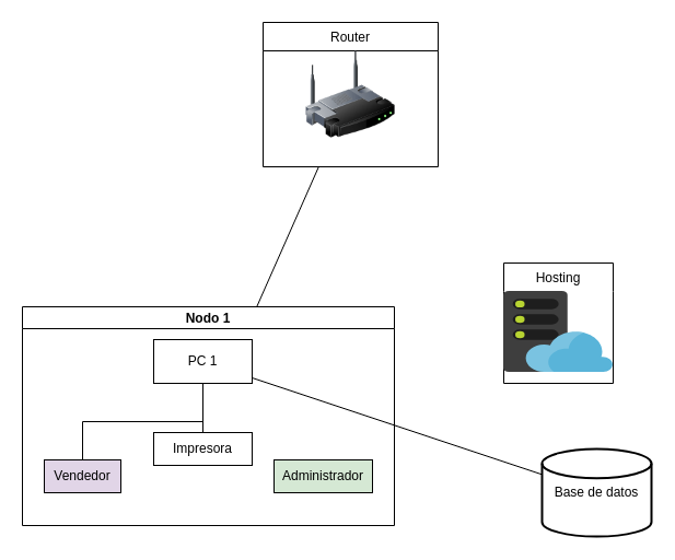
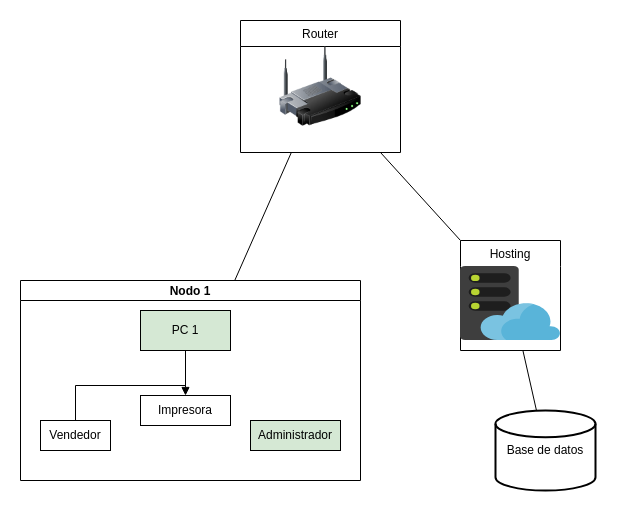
+ <mxCell id="14" value="" style="endArrow=none;html=1;rounded=0;strokeColor=default;align=center;verticalAlign=middle;fontFamily=Helvetica;fontSize=11;fontColor=default;labelBackgroundColor=default;" edge="1" parent="1" source="15" target="2"><mxGeometry relative="1" as="geometry"><mxPoint x="289" y="300" as="sourcePoint" /><mxPoint x="432" y="120" as="targetPoint" /></mxGeometry></mxCell>
- <mxCell id="8" value="PC 1" style="whiteSpace=wrap;html=1;align=center;treeFolding=1;treeMoving=1;newEdgeStyle={&quot;edgeStyle&quot;:&quot;elbowEdgeStyle&quot;,&quot;startArrow&quot;:&quot;none&quot;,&quot;endArrow&quot;:&quot;none&quot;};" vertex="1" parent="6"><mxGeometry x="120" y="30" width="90" height="40" as="geometry" /></mxCell>
+ <mxCell id="8" value="PC 1" style="whiteSpace=wrap;html=1;align=center;treeFolding=1;treeMoving=1;newEdgeStyle={&quot;edgeStyle&quot;:&quot;elbowEdgeStyle&quot;,&quot;startArrow&quot;:&quot;none&quot;,&quot;endArrow&quot;:&quot;none&quot;};fillColor=#d5e8d4;" vertex="1" parent="6"><mxGeometry x="120" y="30" width="90" height="40" as="geometry" /></mxCell>
- <mxCell id="12" value="" style="edgeStyle=elbowEdgeStyle;elbow=vertical;sourcePerimeterSpacing=0;targetPerimeterSpacing=0;startArrow=none;endArrow=none;rounded=0;curved=0;exitX=0.5;exitY=1;exitDx=0;exitDy=0;" edge="1" parent="6" source="8" target="11"><mxGeometry relative="1" as="geometry"><mxPoint x="260" y="70" as="sourcePoint" /><mxPoint x="290" y="150" as="targetPoint" /></mxGeometry></mxCell>
+ <mxCell id="12" value="" style="edgeStyle=elbowEdgeStyle;elbow=vertical;sourcePerimeterSpacing=0;targetPerimeterSpacing=0;startArrow=none;endArrow=block;rounded=0;curved=0;exitX=0.5;exitY=1;exitDx=0;exitDy=0;" edge="1" parent="6" source="8" target="11"><mxGeometry relative="1" as="geometry"><mxPoint x="260" y="70" as="sourcePoint" /><mxPoint x="290" y="150" as="targetPoint" /></mxGeometry></mxCell>
- <mxCell id="13" value="" style="endArrow=none;html=1;rounded=0;strokeColor=default;align=center;verticalAlign=middle;fontFamily=Helvetica;fontSize=11;fontColor=default;labelBackgroundColor=default;" edge="1" parent="1" source="5" target="8"><mxGeometry relative="1" as="geometry"><mxPoint x="279" y="290" as="sourcePoint" /><mxPoint x="422" y="110" as="targetPoint" /></mxGeometry></mxCell>
+ <mxCell id="13" value="" style="endArrow=none;html=1;rounded=0;strokeColor=default;align=center;verticalAlign=middle;fontFamily=Helvetica;fontSize=11;fontColor=default;labelBackgroundColor=default;" edge="1" parent="1" source="5" target="15"><mxGeometry relative="1" as="geometry"><mxPoint x="279" y="290" as="sourcePoint" /><mxPoint x="422" y="110" as="targetPoint" /></mxGeometry></mxCell>
- <mxCell id="9" value="Vendedor" style="whiteSpace=wrap;html=1;align=center;verticalAlign=middle;treeFolding=1;treeMoving=1;newEdgeStyle={&quot;edgeStyle&quot;:&quot;elbowEdgeStyle&quot;,&quot;startArrow&quot;:&quot;none&quot;,&quot;endArrow&quot;:&quot;none&quot;};fillColor=#e1d5e7;" vertex="1" parent="6"><mxGeometry x="20" y="140" width="70" height="30" as="geometry" /></mxCell>
+ <mxCell id="9" value="Vendedor" style="whiteSpace=wrap;html=1;align=center;verticalAlign=middle;treeFolding=1;treeMoving=1;newEdgeStyle={&quot;edgeStyle&quot;:&quot;elbowEdgeStyle&quot;,&quot;startArrow&quot;:&quot;none&quot;,&quot;endArrow&quot;:&quot;none&quot;};" vertex="1" parent="6"><mxGeometry x="20" y="140" width="70" height="30" as="geometry" /></mxCell>
